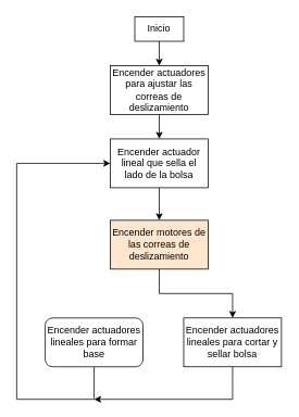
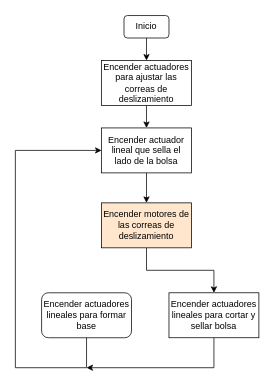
- <mxCell id="3" value="Inicio" style="whiteSpace=wrap;html=1;rounded=0;" vertex="1" parent="1"><mxGeometry x="165" y="20" width="60" height="30" as="geometry" /></mxCell>
+ <mxCell id="3" value="Inicio" style="rounded=1;whiteSpace=wrap;html=1;" vertex="1" parent="1"><mxGeometry x="165" y="20" width="60" height="30" as="geometry" /></mxCell>
